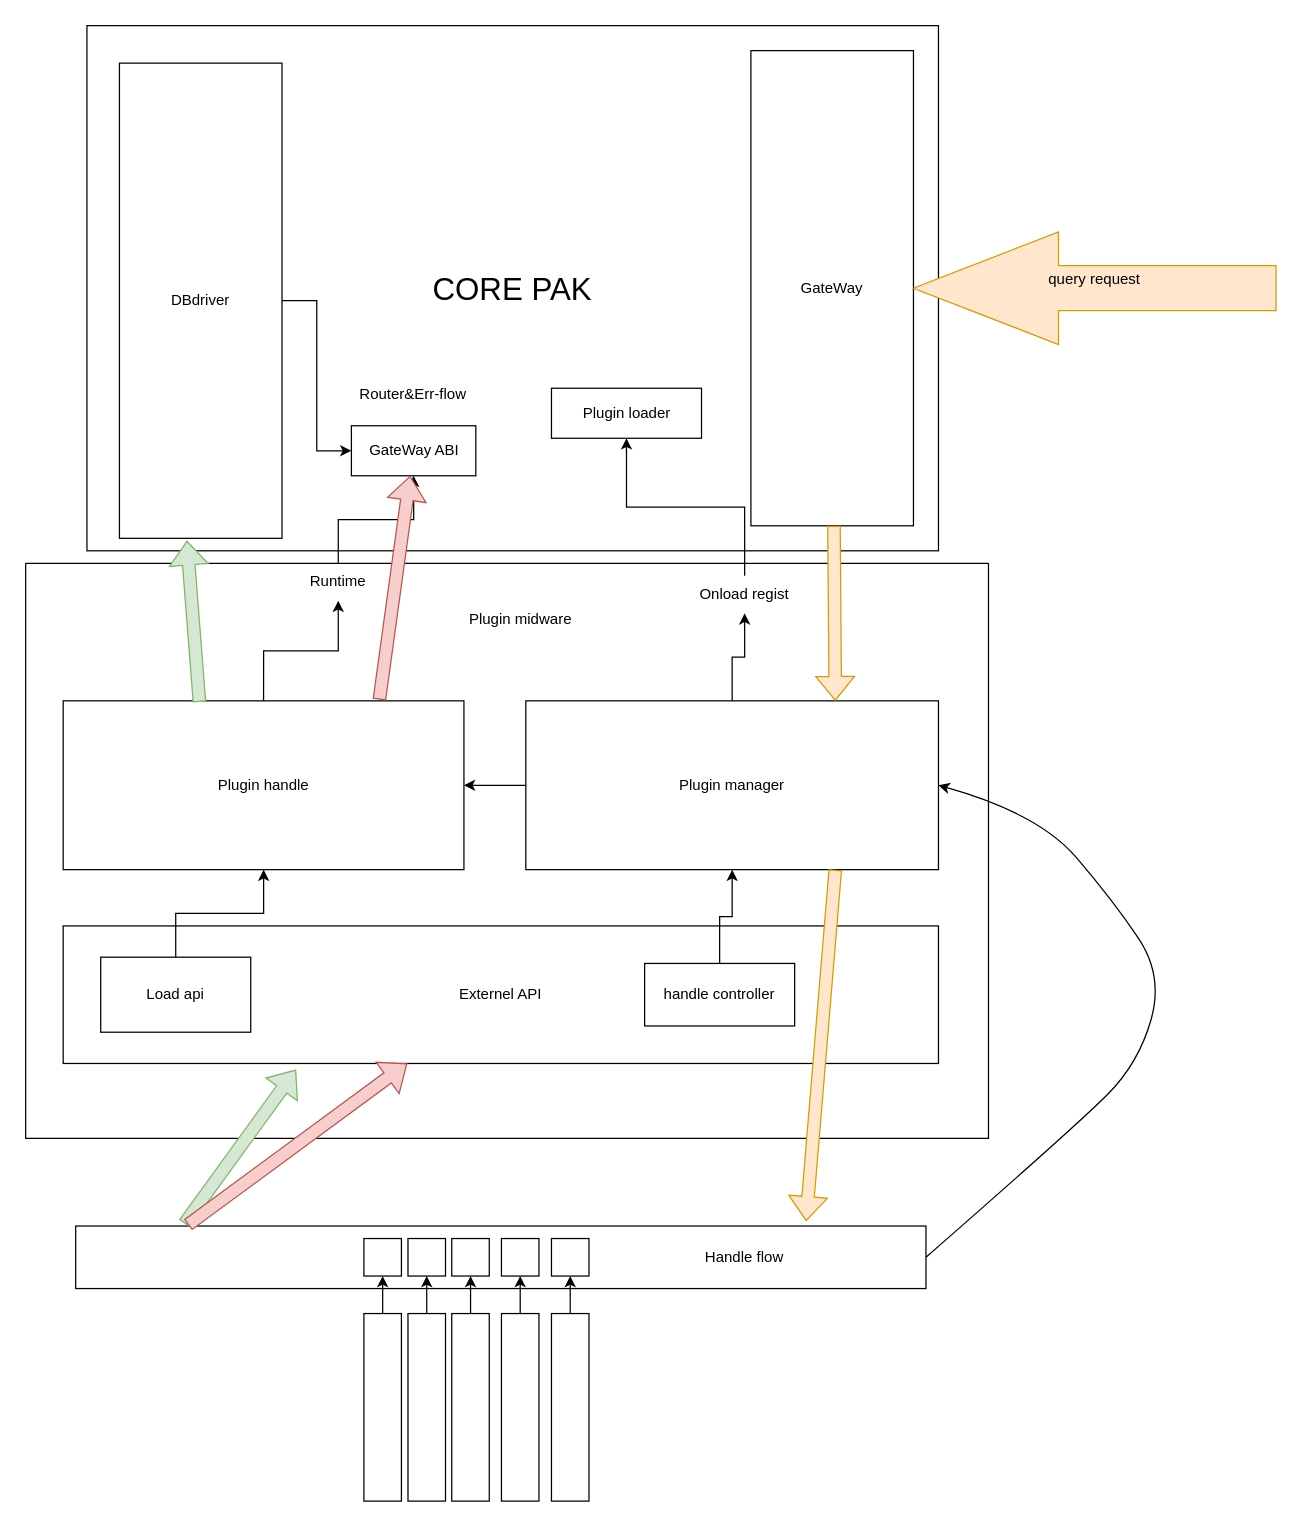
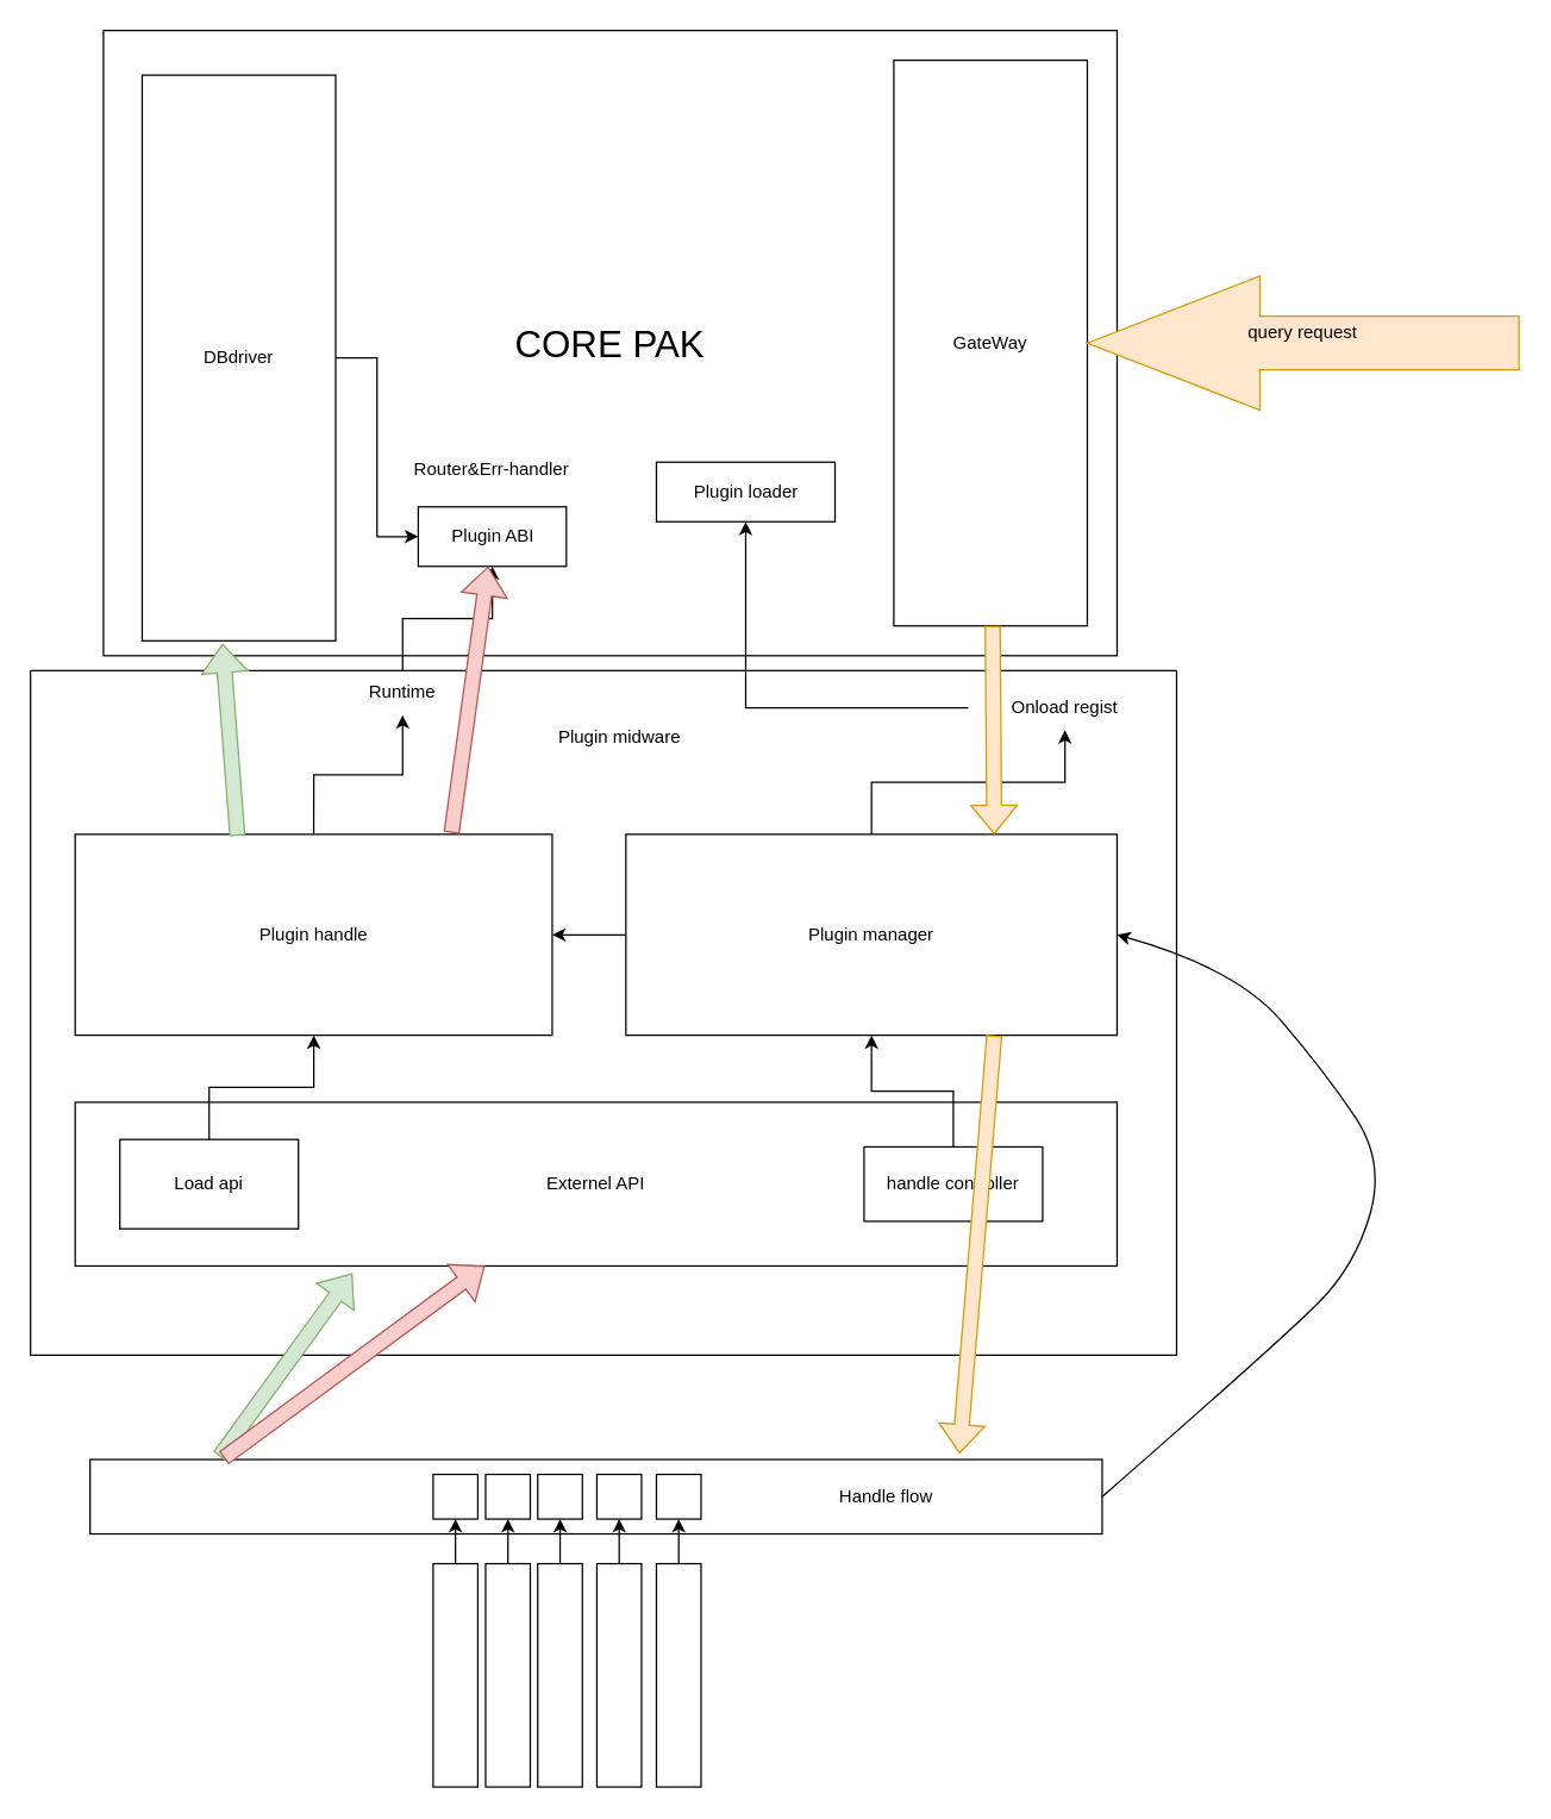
- <mxCell id="19" value="&lt;div&gt;Router&amp;amp;Err-flow&lt;/div&gt;" style="text;html=1;strokeColor=none;fillColor=none;align=center;verticalAlign=middle;whiteSpace=wrap;rounded=0;" vertex="1" parent="1"><mxGeometry x="265.25" y="300" width="130" height="30" as="geometry" /></mxCell>
+ <mxCell id="19" value="&lt;div&gt;Router&amp;amp;Err-handler&lt;/div&gt;" style="text;html=1;strokeColor=none;fillColor=none;align=center;verticalAlign=middle;whiteSpace=wrap;rounded=0;" vertex="1" parent="1"><mxGeometry x="265.25" y="300" width="130" height="30" as="geometry" /></mxCell>
- <mxCell id="14" value="GateWay ABI" style="rounded=0;whiteSpace=wrap;html=1;glass=0;" vertex="1" parent="1"><mxGeometry x="280.5" y="340" width="99.5" height="40" as="geometry" /></mxCell>
+ <mxCell id="14" value="Plugin ABI" style="rounded=0;whiteSpace=wrap;html=1;glass=0;" vertex="1" parent="1"><mxGeometry x="280.5" y="340" width="99.5" height="40" as="geometry" /></mxCell>
- <mxCell id="18" value="&lt;div&gt;Onload regist&lt;/div&gt;" style="text;html=1;strokeColor=none;fillColor=none;align=center;verticalAlign=middle;whiteSpace=wrap;rounded=0;" vertex="1" parent="1"><mxGeometry x="530" y="460" width="130" height="30" as="geometry" /></mxCell>
+ <mxCell id="18" value="&lt;div&gt;Onload regist&lt;/div&gt;" style="text;html=1;strokeColor=none;fillColor=none;align=center;verticalAlign=middle;whiteSpace=wrap;rounded=0;" vertex="1" parent="1"><mxGeometry x="650" y="460" width="130" height="30" as="geometry" /></mxCell>
- <mxCell id="24" value="handle controller" style="rounded=0;whiteSpace=wrap;html=1;" vertex="1" parent="1"><mxGeometry x="515" y="770" width="120" height="50" as="geometry" /></mxCell>
+ <mxCell id="24" value="handle controller" style="rounded=0;whiteSpace=wrap;html=1;" vertex="1" parent="1"><mxGeometry x="580" y="770" width="120" height="50" as="geometry" /></mxCell>
